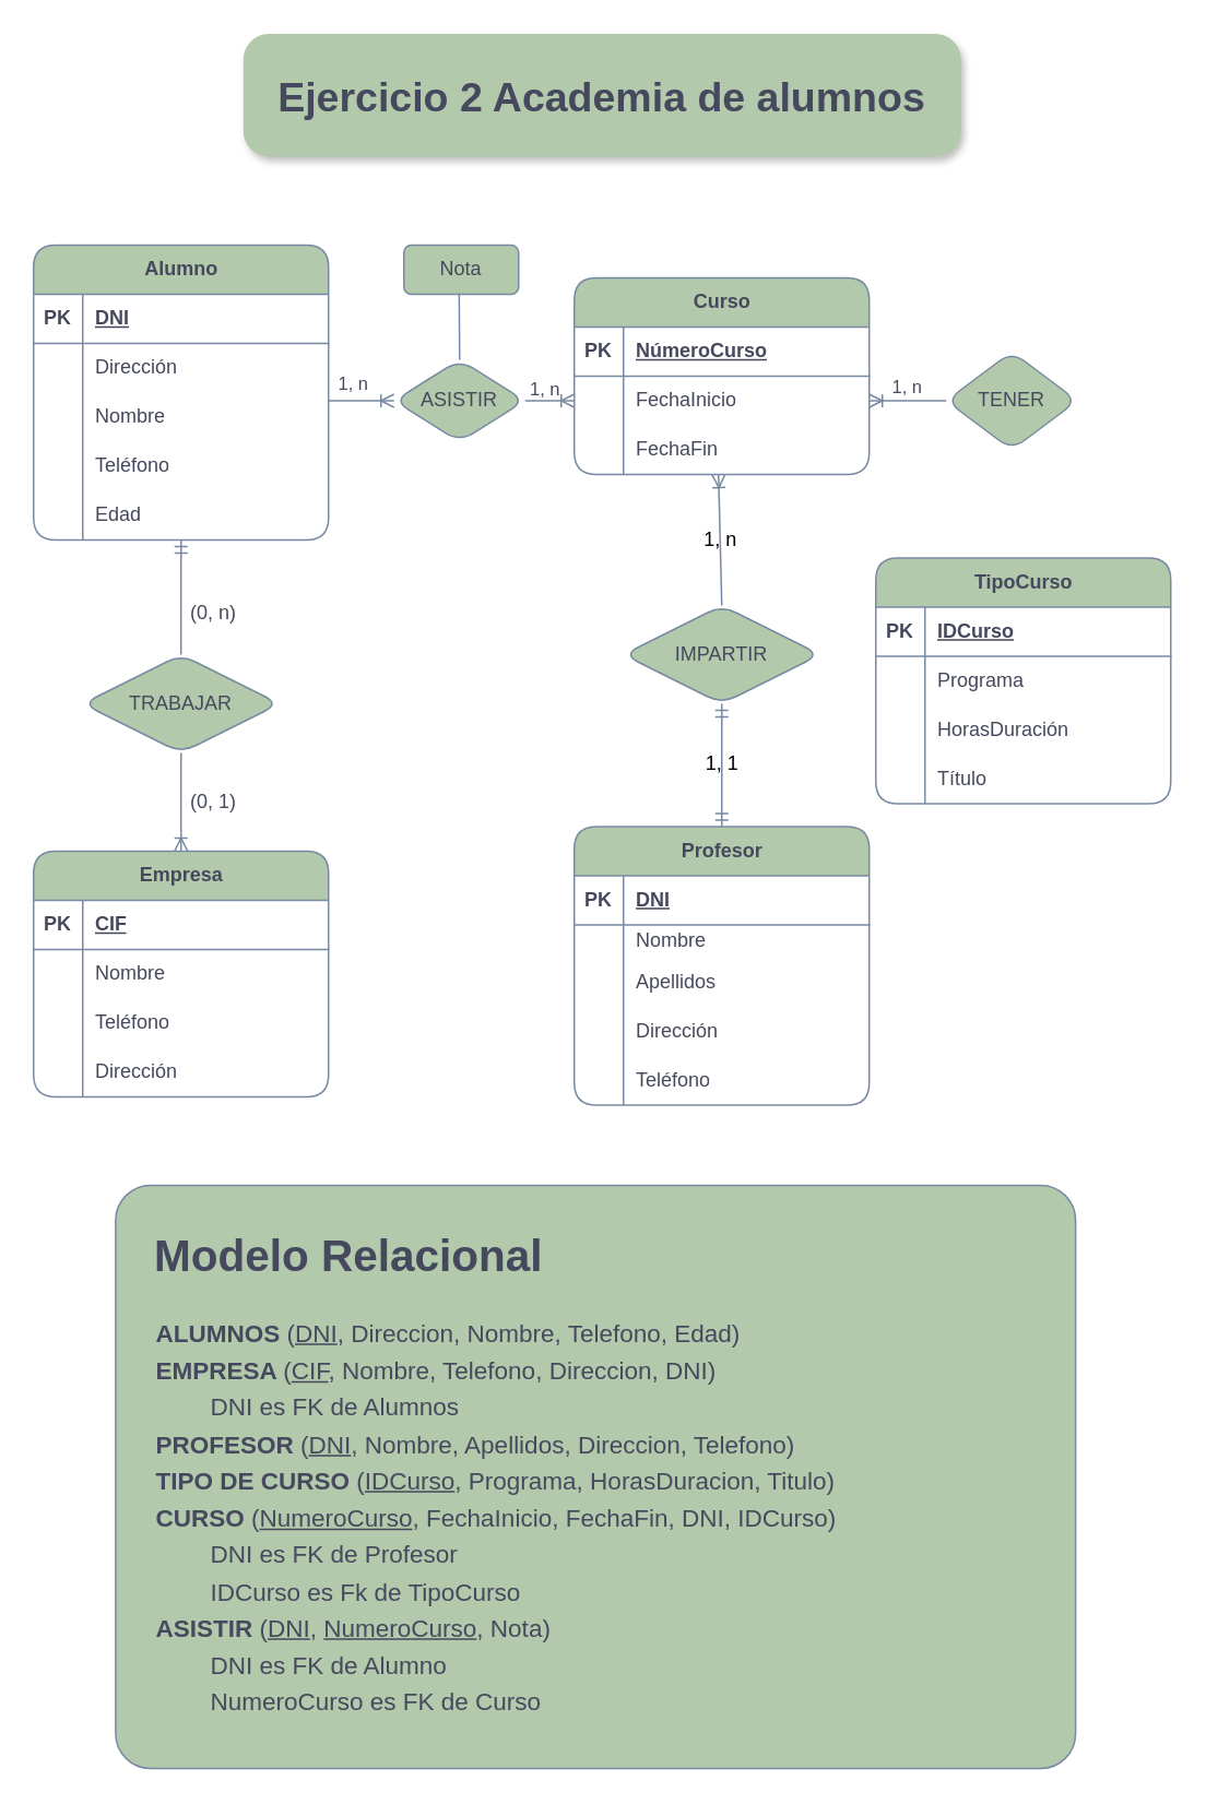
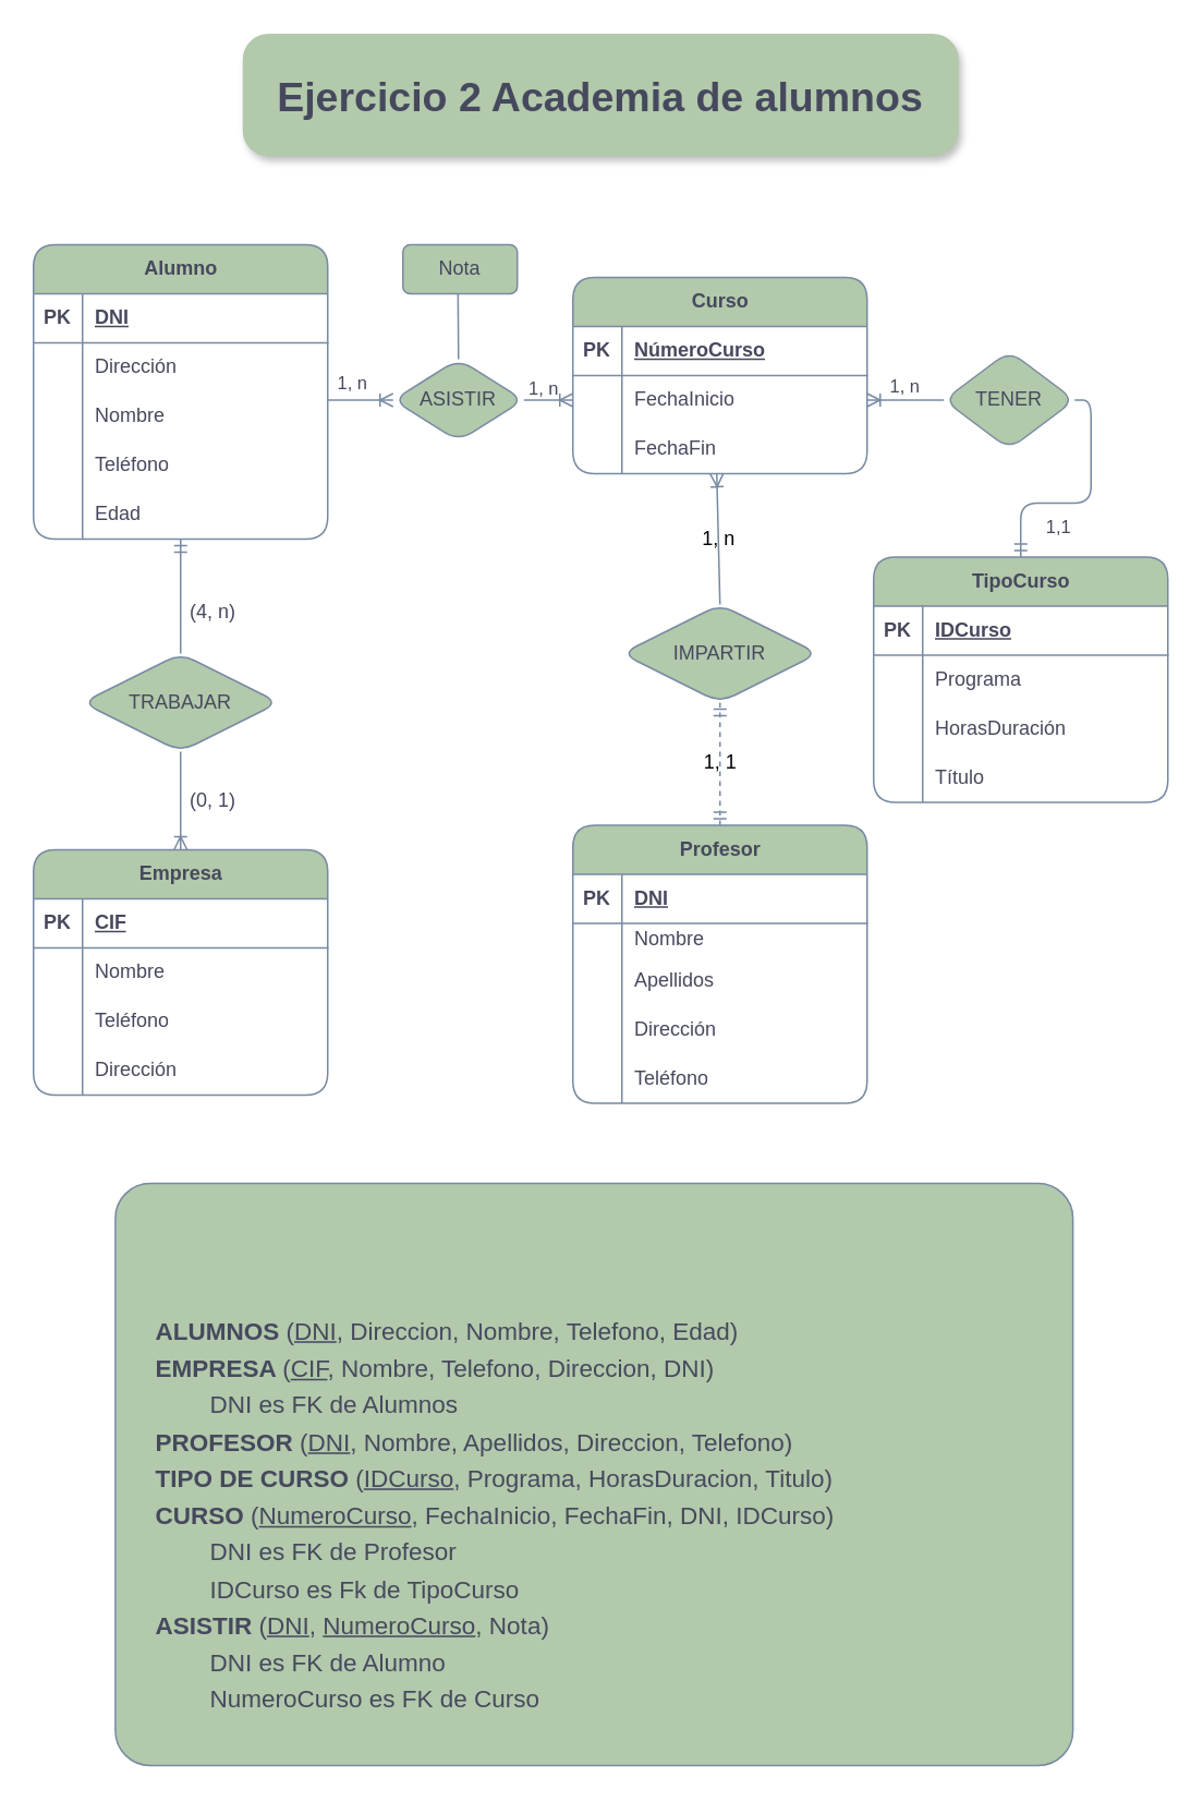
+ <mxCell id="78" value="" style="edgeStyle=orthogonalEdgeStyle;fontSize=12;html=1;endArrow=ERmandOne;startArrow=none;rounded=1;exitX=1;exitY=0.5;exitDx=0;exitDy=0;strokeColor=#788AA3;startFill=0;labelBackgroundColor=none;fontColor=default;entryX=0.5;entryY=0;entryDx=0;entryDy=0;movable=0;resizable=0;rotatable=0;deletable=0;editable=0;locked=1;connectable=0;" edge="1" parent="1" source="77" target="31"><mxGeometry width="100" height="100" relative="1" as="geometry"><mxPoint x="816" y="327" as="sourcePoint" /><mxPoint x="826" y="212" as="targetPoint" /></mxGeometry></mxCell>
+ <mxCell id="79" value="1,1" style="edgeLabel;html=1;align=center;verticalAlign=middle;resizable=0;points=[];rounded=1;labelBackgroundColor=none;fontColor=#46495D;movable=0;rotatable=0;deletable=0;editable=0;locked=1;connectable=0;" connectable="0" vertex="1" parent="78"><mxGeometry x="-0.1" y="-1" relative="1" as="geometry"><mxPoint x="-20" y="20" as="offset" /></mxGeometry></mxCell>
- <mxCell id="88" value="(0, n)" style="text;html=1;strokeColor=none;fillColor=none;align=center;verticalAlign=middle;whiteSpace=wrap;rounded=1;labelBackgroundColor=none;fontColor=#46495D;movable=0;resizable=0;rotatable=0;deletable=0;editable=0;locked=1;connectable=0;" vertex="1" parent="1"><mxGeometry x="100" y="359" width="60" height="30" as="geometry" /></mxCell>
+ <mxCell id="88" value="(4, n)" style="text;html=1;strokeColor=none;fillColor=none;align=center;verticalAlign=middle;whiteSpace=wrap;rounded=1;labelBackgroundColor=none;fontColor=#46495D;movable=0;resizable=0;rotatable=0;deletable=0;editable=0;locked=1;connectable=0;" vertex="1" parent="1"><mxGeometry x="100" y="359" width="60" height="30" as="geometry" /></mxCell>
- <mxCell id="86" value="1, 1" style="fontSize=12;html=1;endArrow=ERmandOne;startArrow=ERmandOne;rounded=1;entryX=0.5;entryY=1;entryDx=0;entryDy=0;elbow=vertical;exitX=0.5;exitY=0;exitDx=0;exitDy=0;labelBackgroundColor=none;strokeColor=#788AA3;fontColor=default;movable=0;resizable=0;rotatable=0;deletable=0;editable=0;locked=1;connectable=0;" edge="1" parent="1" source="44" target="85"><mxGeometry width="100" height="100" relative="1" as="geometry"><mxPoint x="460" y="649" as="sourcePoint" /><mxPoint x="380" y="519" as="targetPoint" /></mxGeometry></mxCell>
+ <mxCell id="86" value="1, 1" style="fontSize=12;html=1;endArrow=ERmandOne;startArrow=ERmandOne;rounded=1;entryX=0.5;entryY=1;entryDx=0;entryDy=0;elbow=vertical;exitX=0.5;exitY=0;exitDx=0;exitDy=0;labelBackgroundColor=none;strokeColor=#788AA3;fontColor=default;movable=0;resizable=0;rotatable=0;deletable=0;editable=0;locked=1;connectable=0;dashed=1;" edge="1" parent="1" source="44" target="85"><mxGeometry width="100" height="100" relative="1" as="geometry"><mxPoint x="460" y="649" as="sourcePoint" /><mxPoint x="380" y="519" as="targetPoint" /></mxGeometry></mxCell>
- <mxCell id="92" value="Modelo Relacional" style="text;html=1;strokeColor=none;fillColor=none;align=left;verticalAlign=middle;whiteSpace=wrap;rounded=1;fontSize=27;fontStyle=1;perimeterSpacing=0;labelBackgroundColor=none;fontColor=#46495D;" vertex="1" parent="1"><mxGeometry x="92" y="747" width="351" height="40" as="geometry" /></mxCell>
